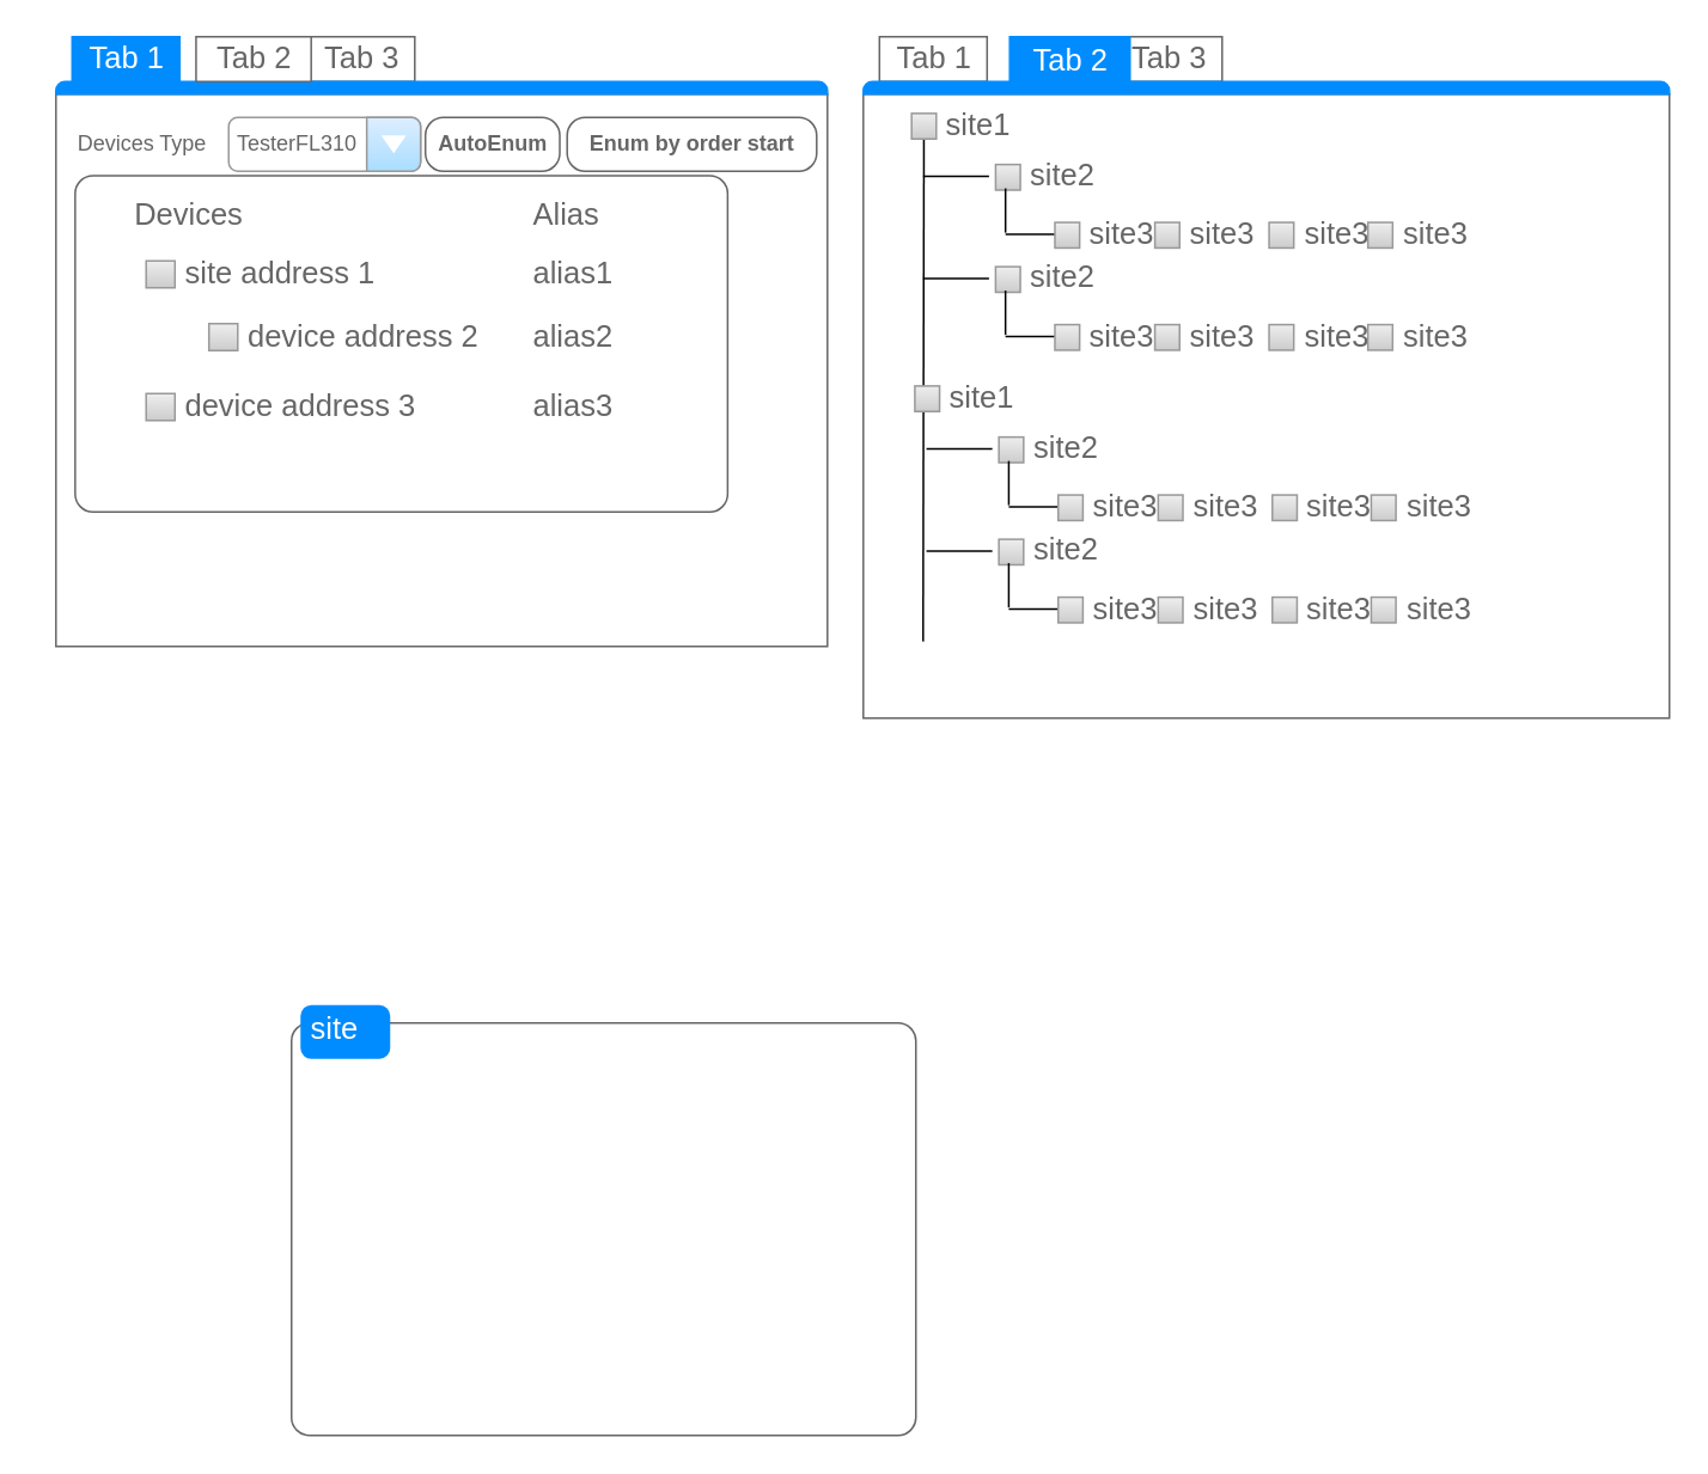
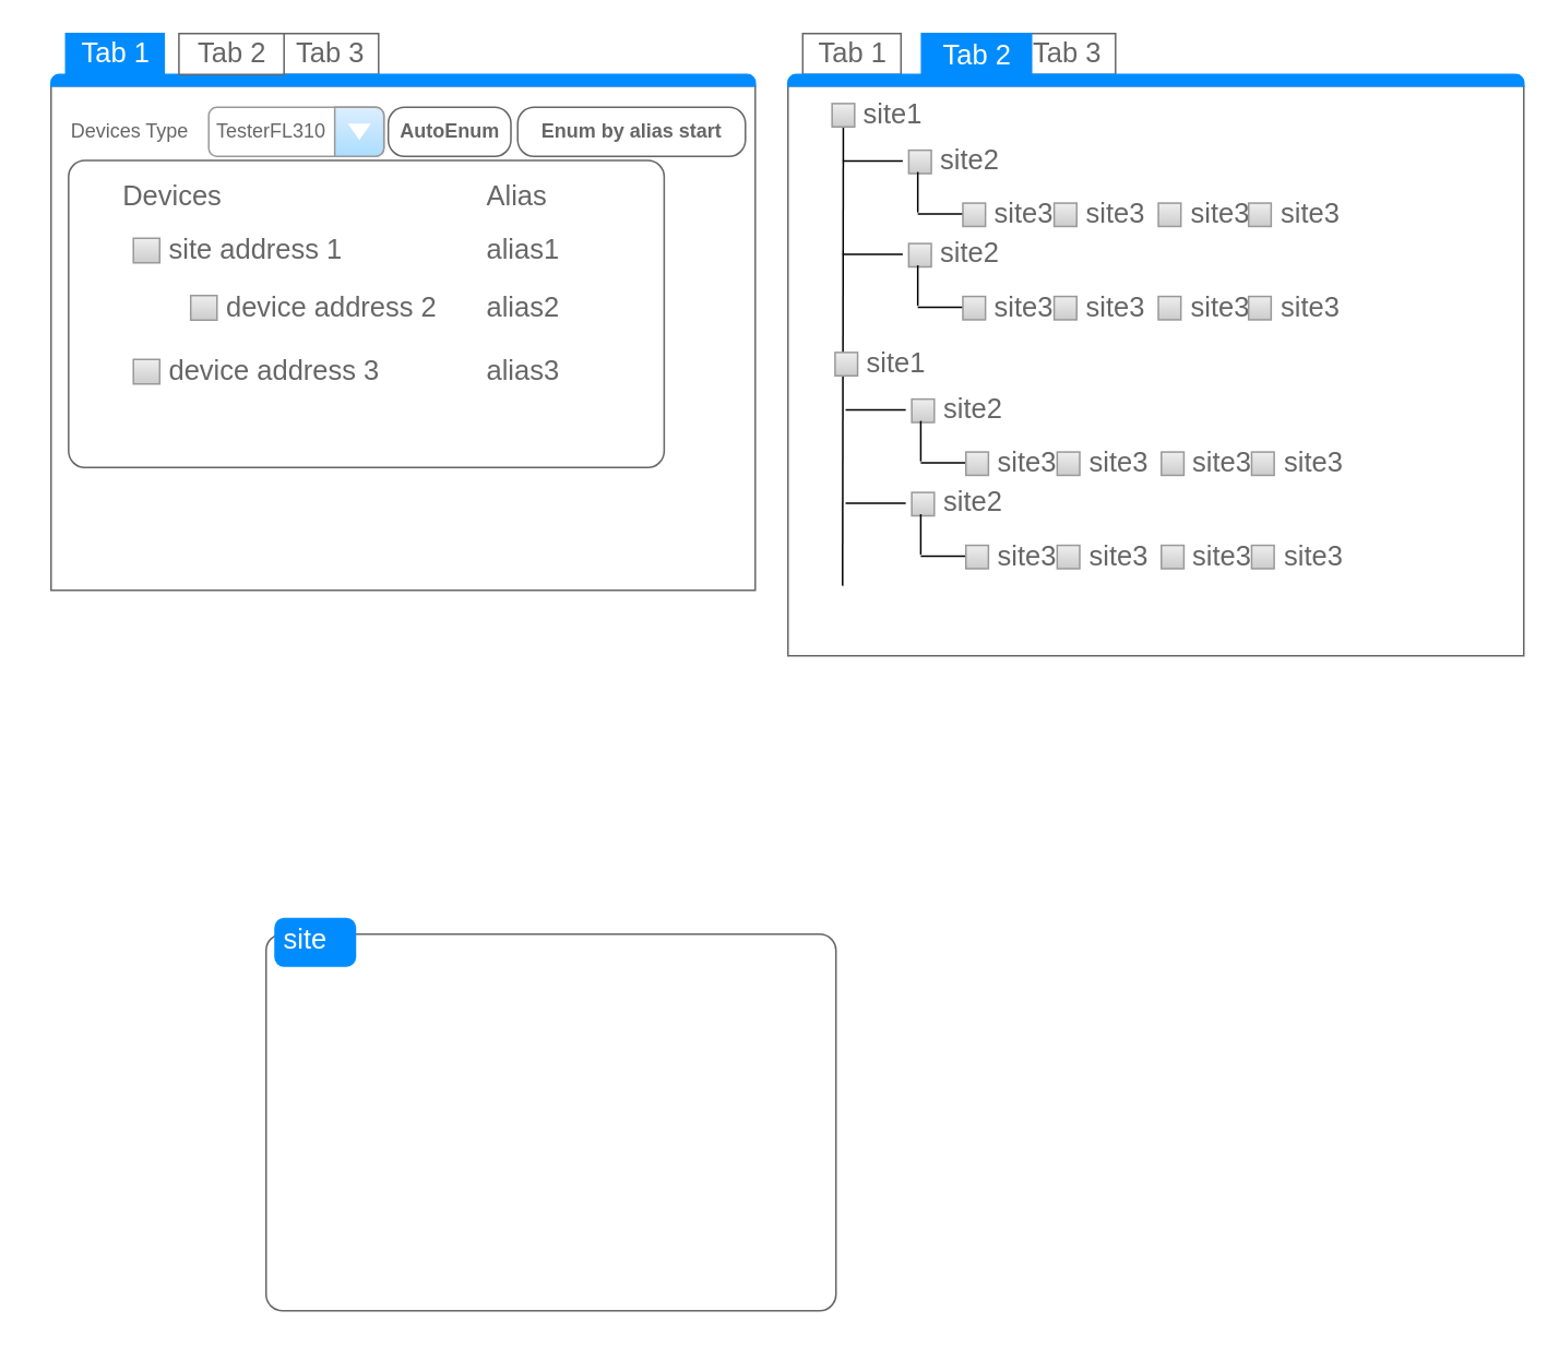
- <mxCell id="18" value="Enum by order start" style="strokeWidth=1;shadow=0;dashed=0;align=center;html=1;shape=mxgraph.mockup.buttons.button;strokeColor=#666666;fontColor=#666666;mainText=;buttonStyle=round;fontSize=12;fontStyle=1;fillColor=#FFFFFF;whiteSpace=wrap;labelBorderColor=none;" vertex="1" parent="2"><mxGeometry x="284.945" y="45" width="139.055" height="30" as="geometry" /></mxCell>
+ <mxCell id="18" value="Enum by alias start" style="strokeWidth=1;shadow=0;dashed=0;align=center;html=1;shape=mxgraph.mockup.buttons.button;strokeColor=#666666;fontColor=#666666;mainText=;buttonStyle=round;fontSize=12;fontStyle=1;fillColor=#FFFFFF;whiteSpace=wrap;labelBorderColor=none;" vertex="1" parent="2"><mxGeometry x="284.945" y="45" width="139.055" height="30" as="geometry" /></mxCell>
